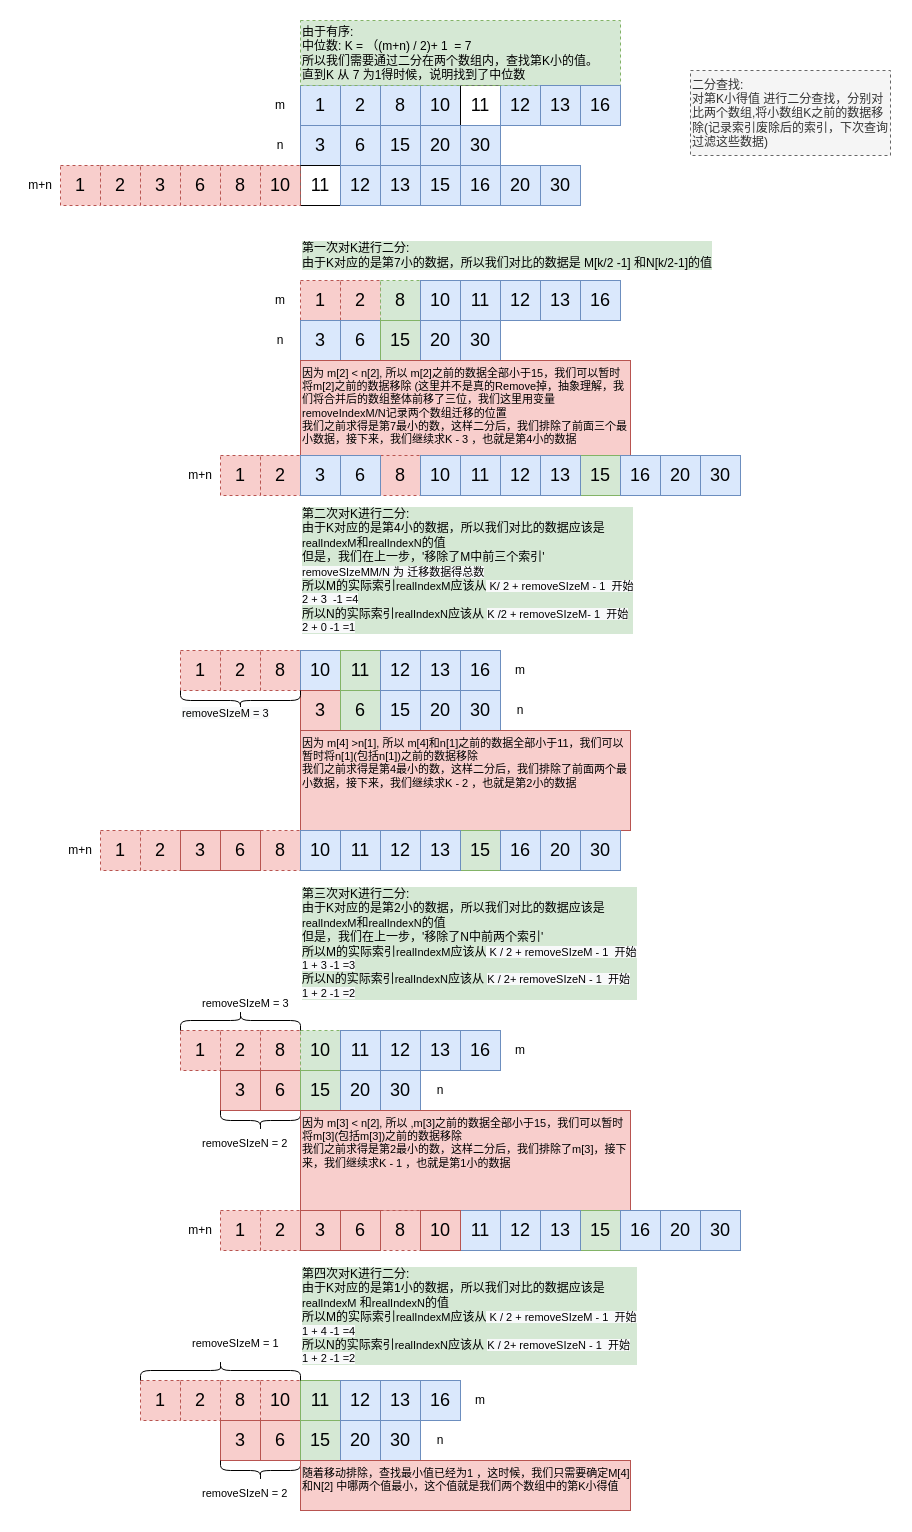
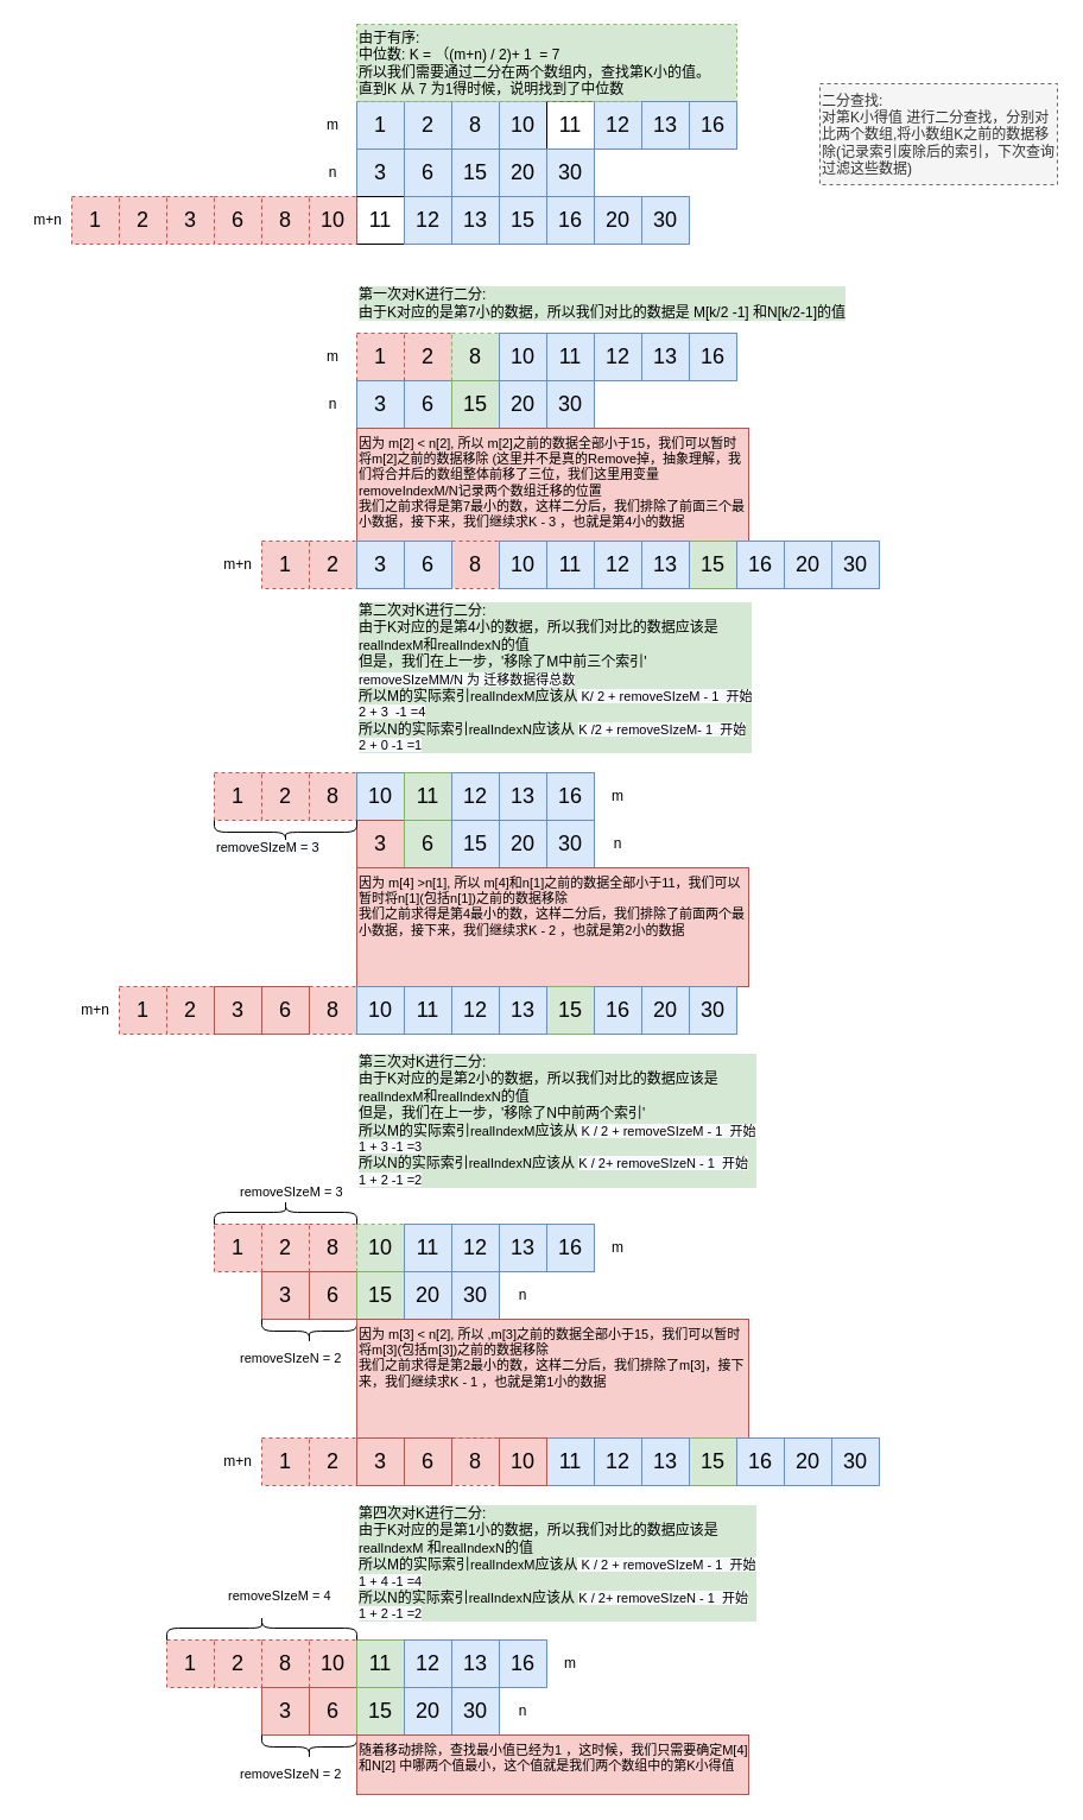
- <mxCell id="155" value="&lt;span style=&quot;color: rgb(0 , 0 , 0) ; font-family: &amp;#34;helvetica&amp;#34;&quot;&gt;removeSIzeM = 1&lt;/span&gt;" style="text;whiteSpace=wrap;html=1;fontSize=11;fontColor=#F19C99;" vertex="1" parent="1"><mxGeometry x="190" y="1330" width="100" height="30" as="geometry" /></mxCell>
+ <mxCell id="155" value="&lt;span style=&quot;color: rgb(0 , 0 , 0) ; font-family: &amp;#34;helvetica&amp;#34;&quot;&gt;removeSIzeM = 4&lt;/span&gt;" style="text;whiteSpace=wrap;html=1;fontSize=11;fontColor=#F19C99;" vertex="1" parent="1"><mxGeometry x="190" y="1330" width="100" height="30" as="geometry" /></mxCell>
